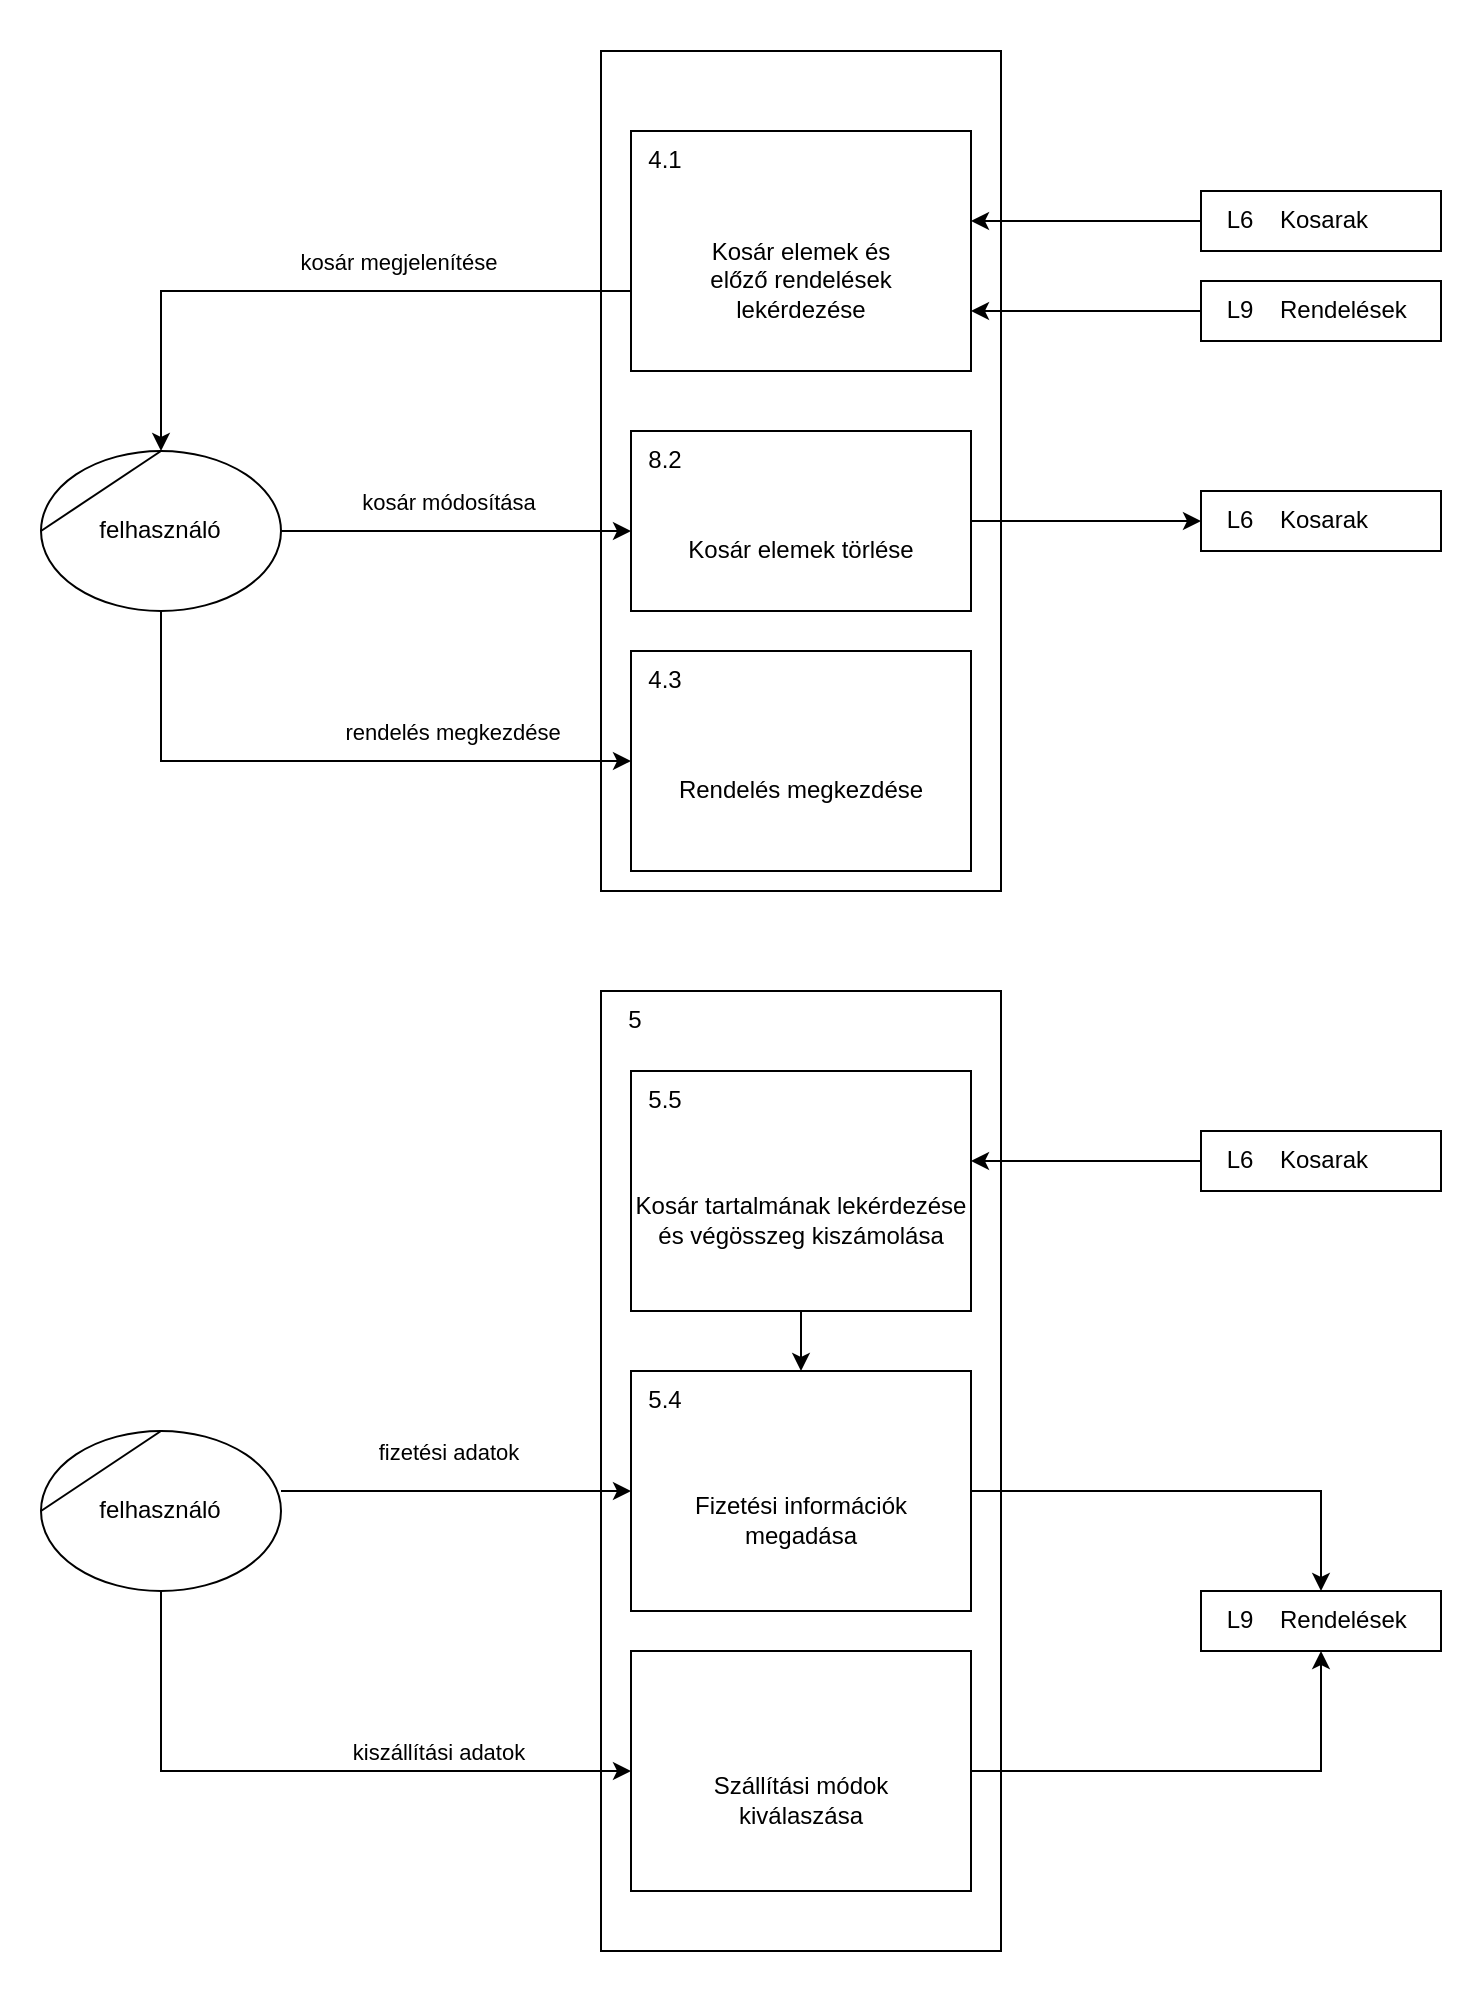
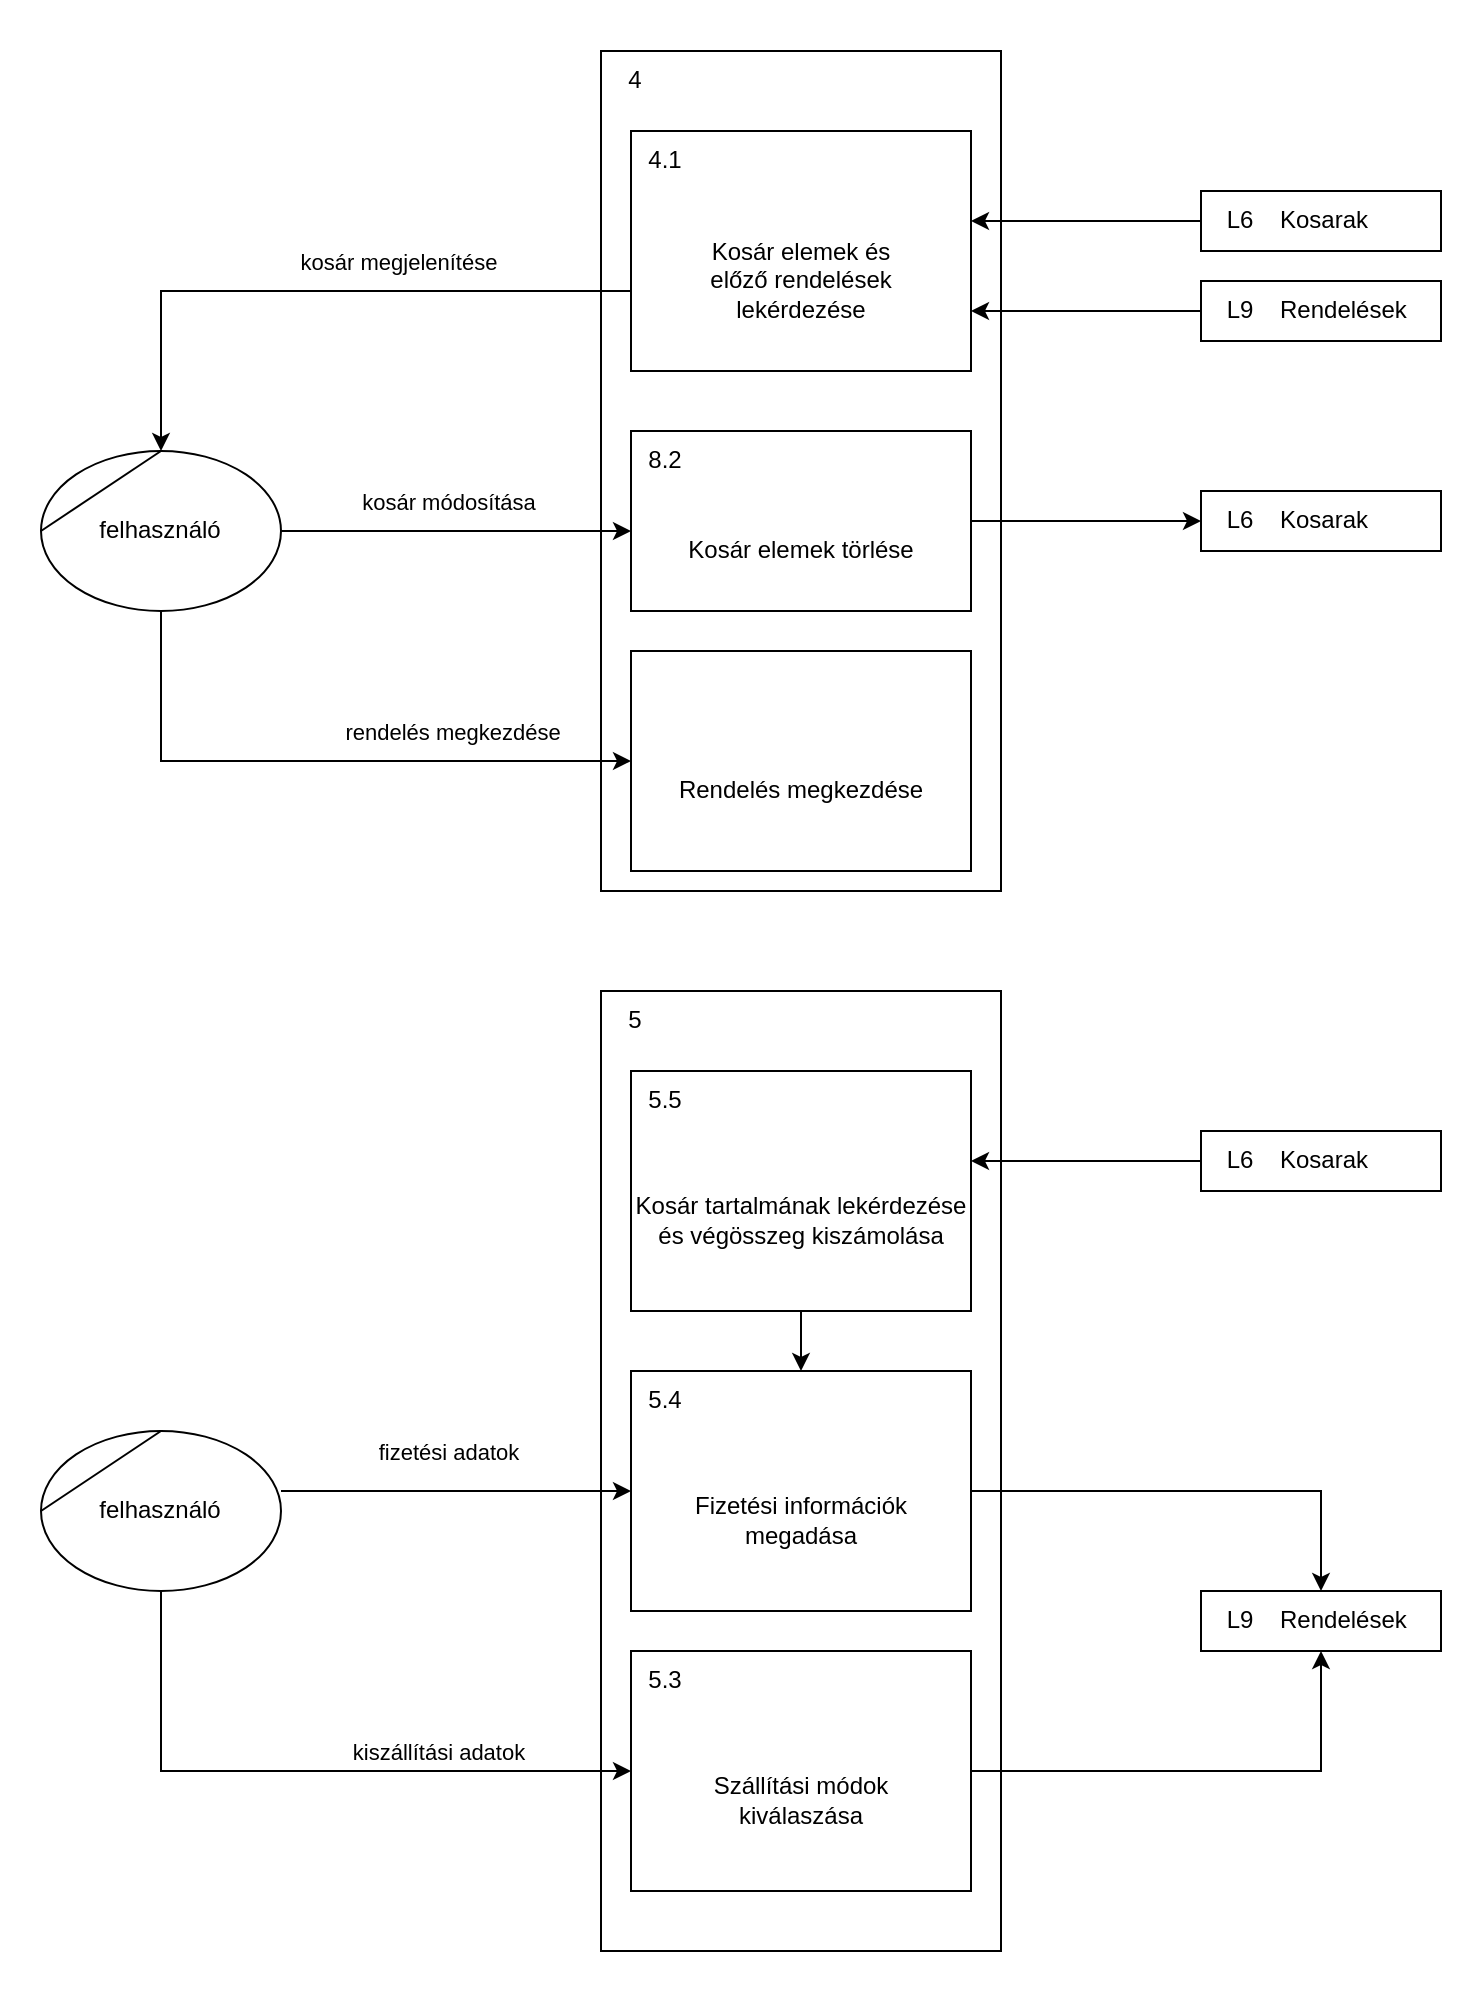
+ <mxCell id="4" value="4" style="text;html=1;strokeColor=none;fillColor=none;align=center;verticalAlign=middle;whiteSpace=wrap;rounded=0;movable=0;resizable=0;rotatable=0;cloneable=0;deletable=0;connectable=0;allowArrows=0;pointerEvents=1;" parent="2" vertex="1"><mxGeometry y="5" width="35" height="30" as="geometry" /></mxCell>
- <mxCell id="13" value="4.3" style="text;html=1;strokeColor=none;fillColor=none;align=center;verticalAlign=middle;whiteSpace=wrap;rounded=0;connectable=0;allowArrows=0;editable=1;movable=0;resizable=0;rotatable=0;deletable=0;locked=0;cloneable=0;" parent="12" vertex="1"><mxGeometry width="35" height="30" as="geometry" /></mxCell>
+ <mxCell id="26" value="5.3" style="text;html=1;strokeColor=none;fillColor=none;align=center;verticalAlign=middle;whiteSpace=wrap;rounded=0;connectable=0;allowArrows=0;editable=1;movable=0;resizable=0;rotatable=0;deletable=0;locked=0;cloneable=0;" parent="25" vertex="1"><mxGeometry width="35" height="30" as="geometry" /></mxCell>
